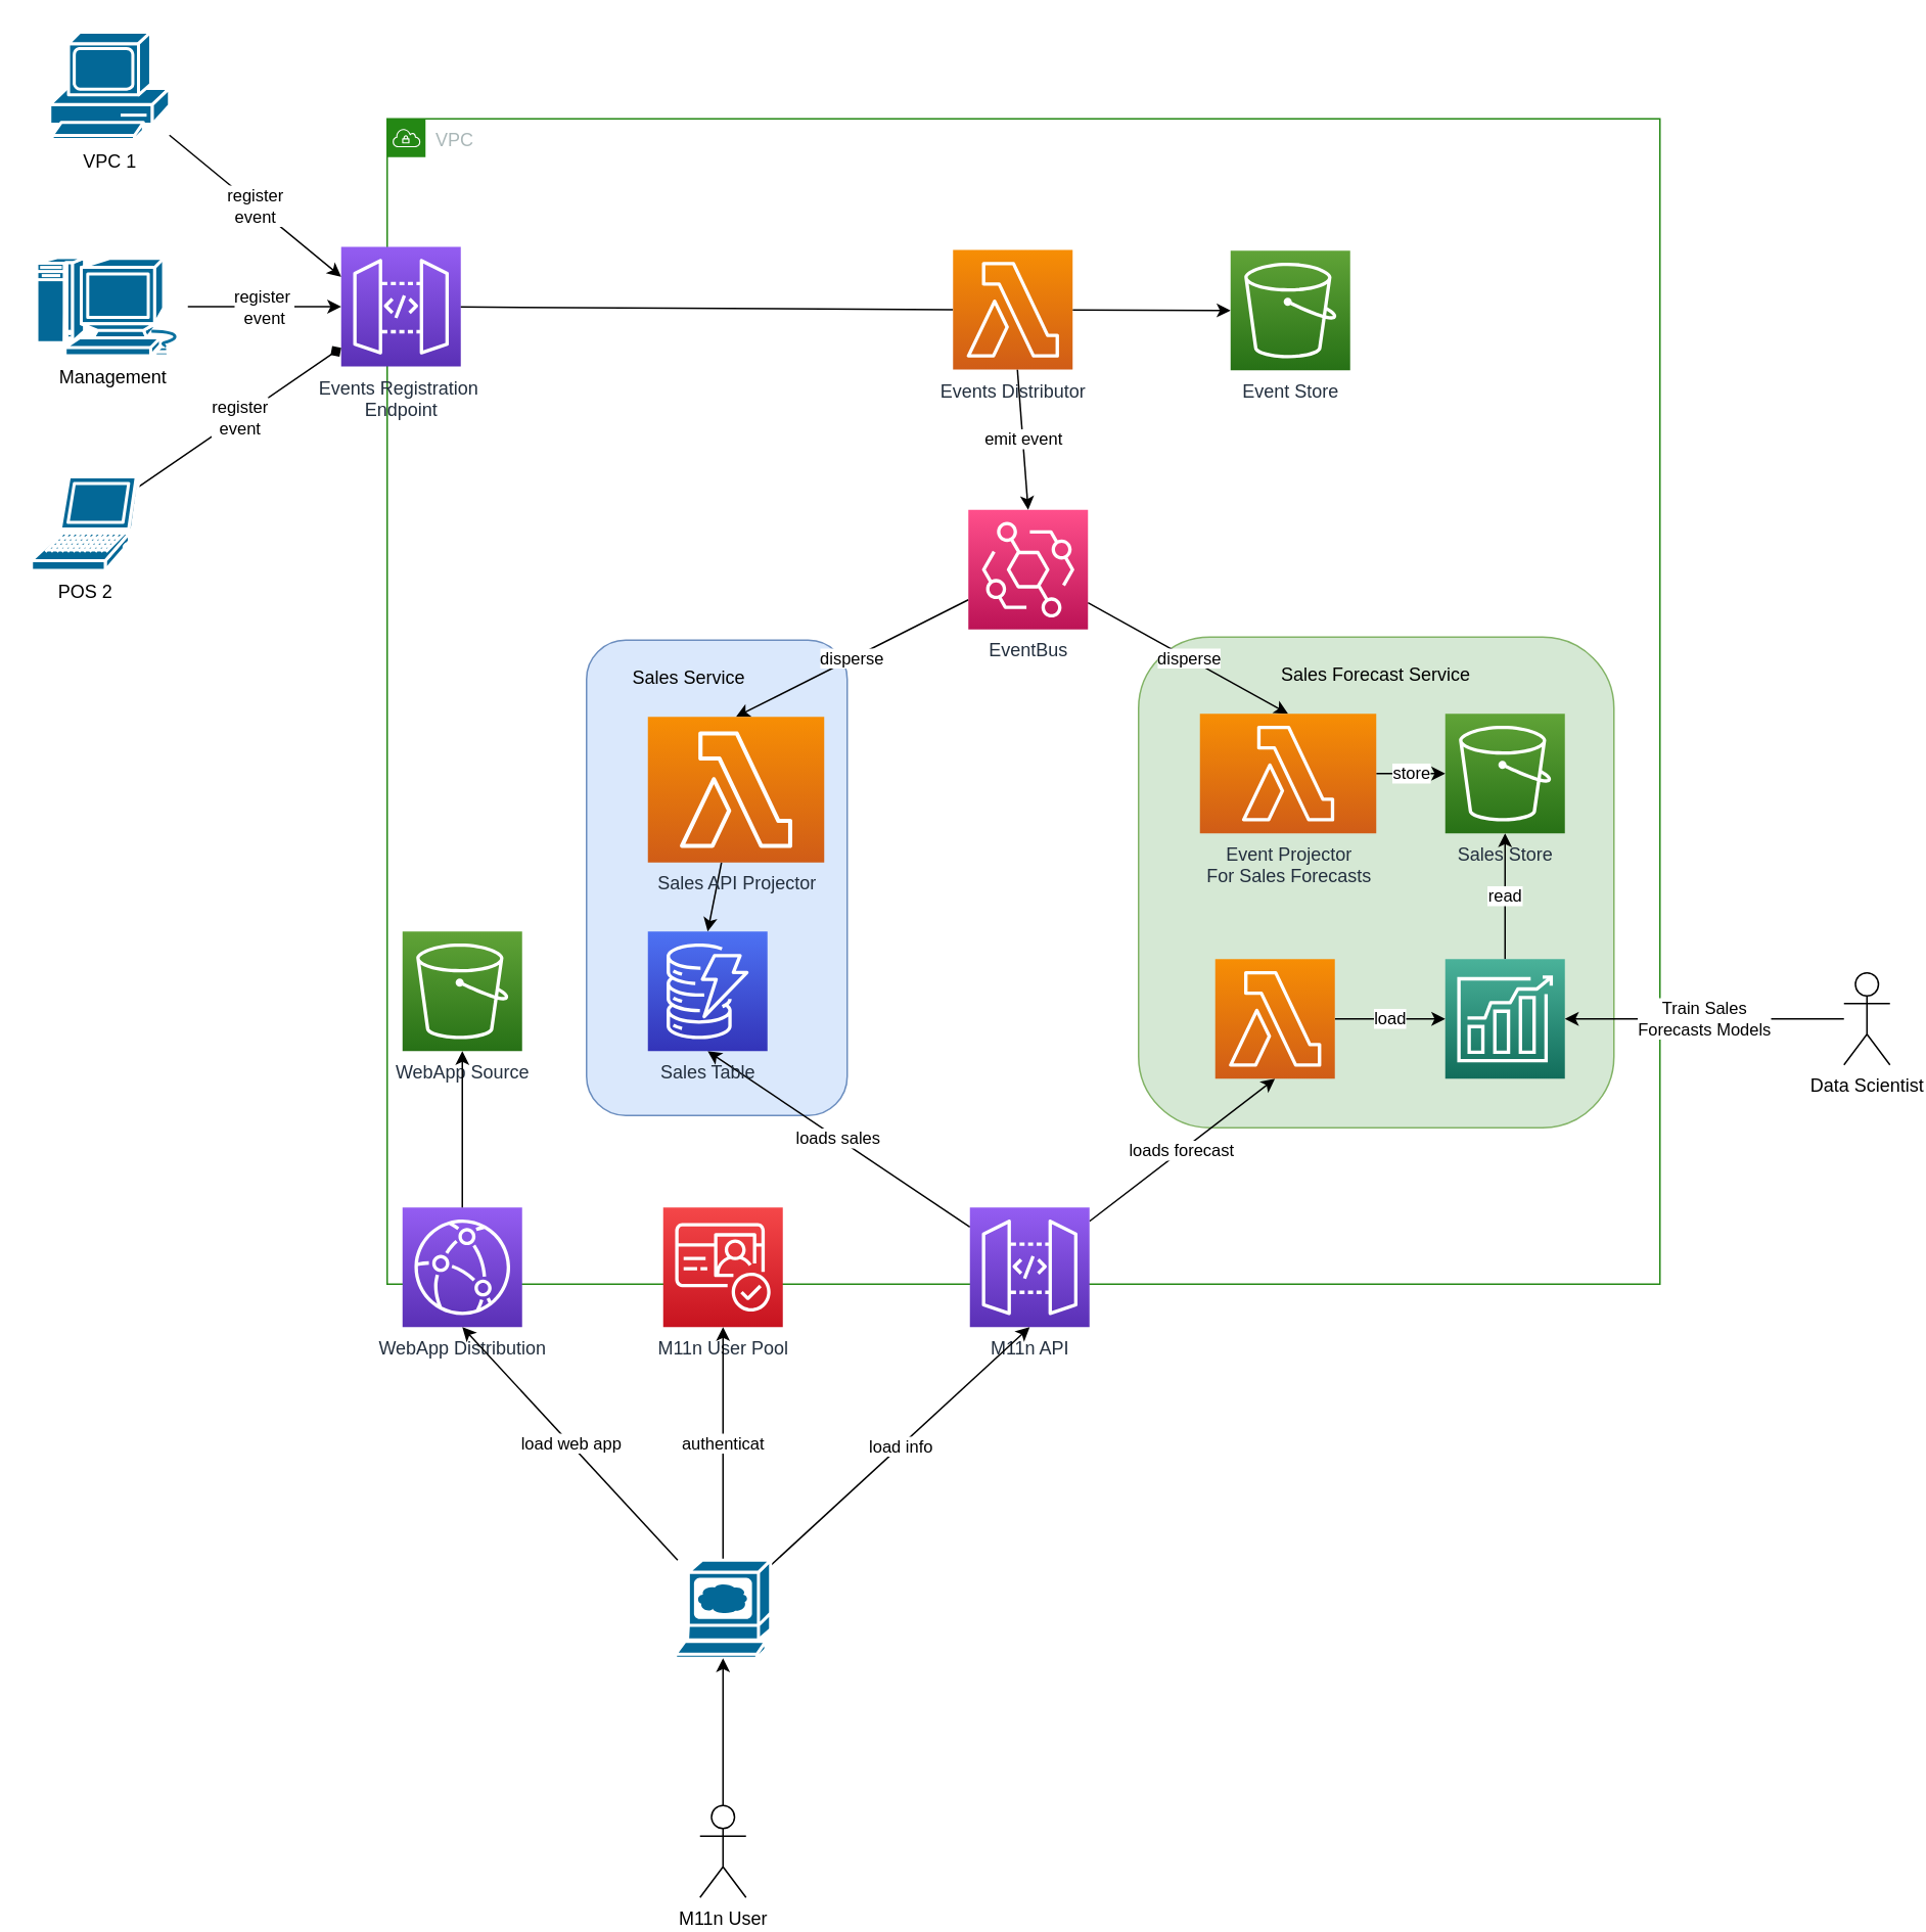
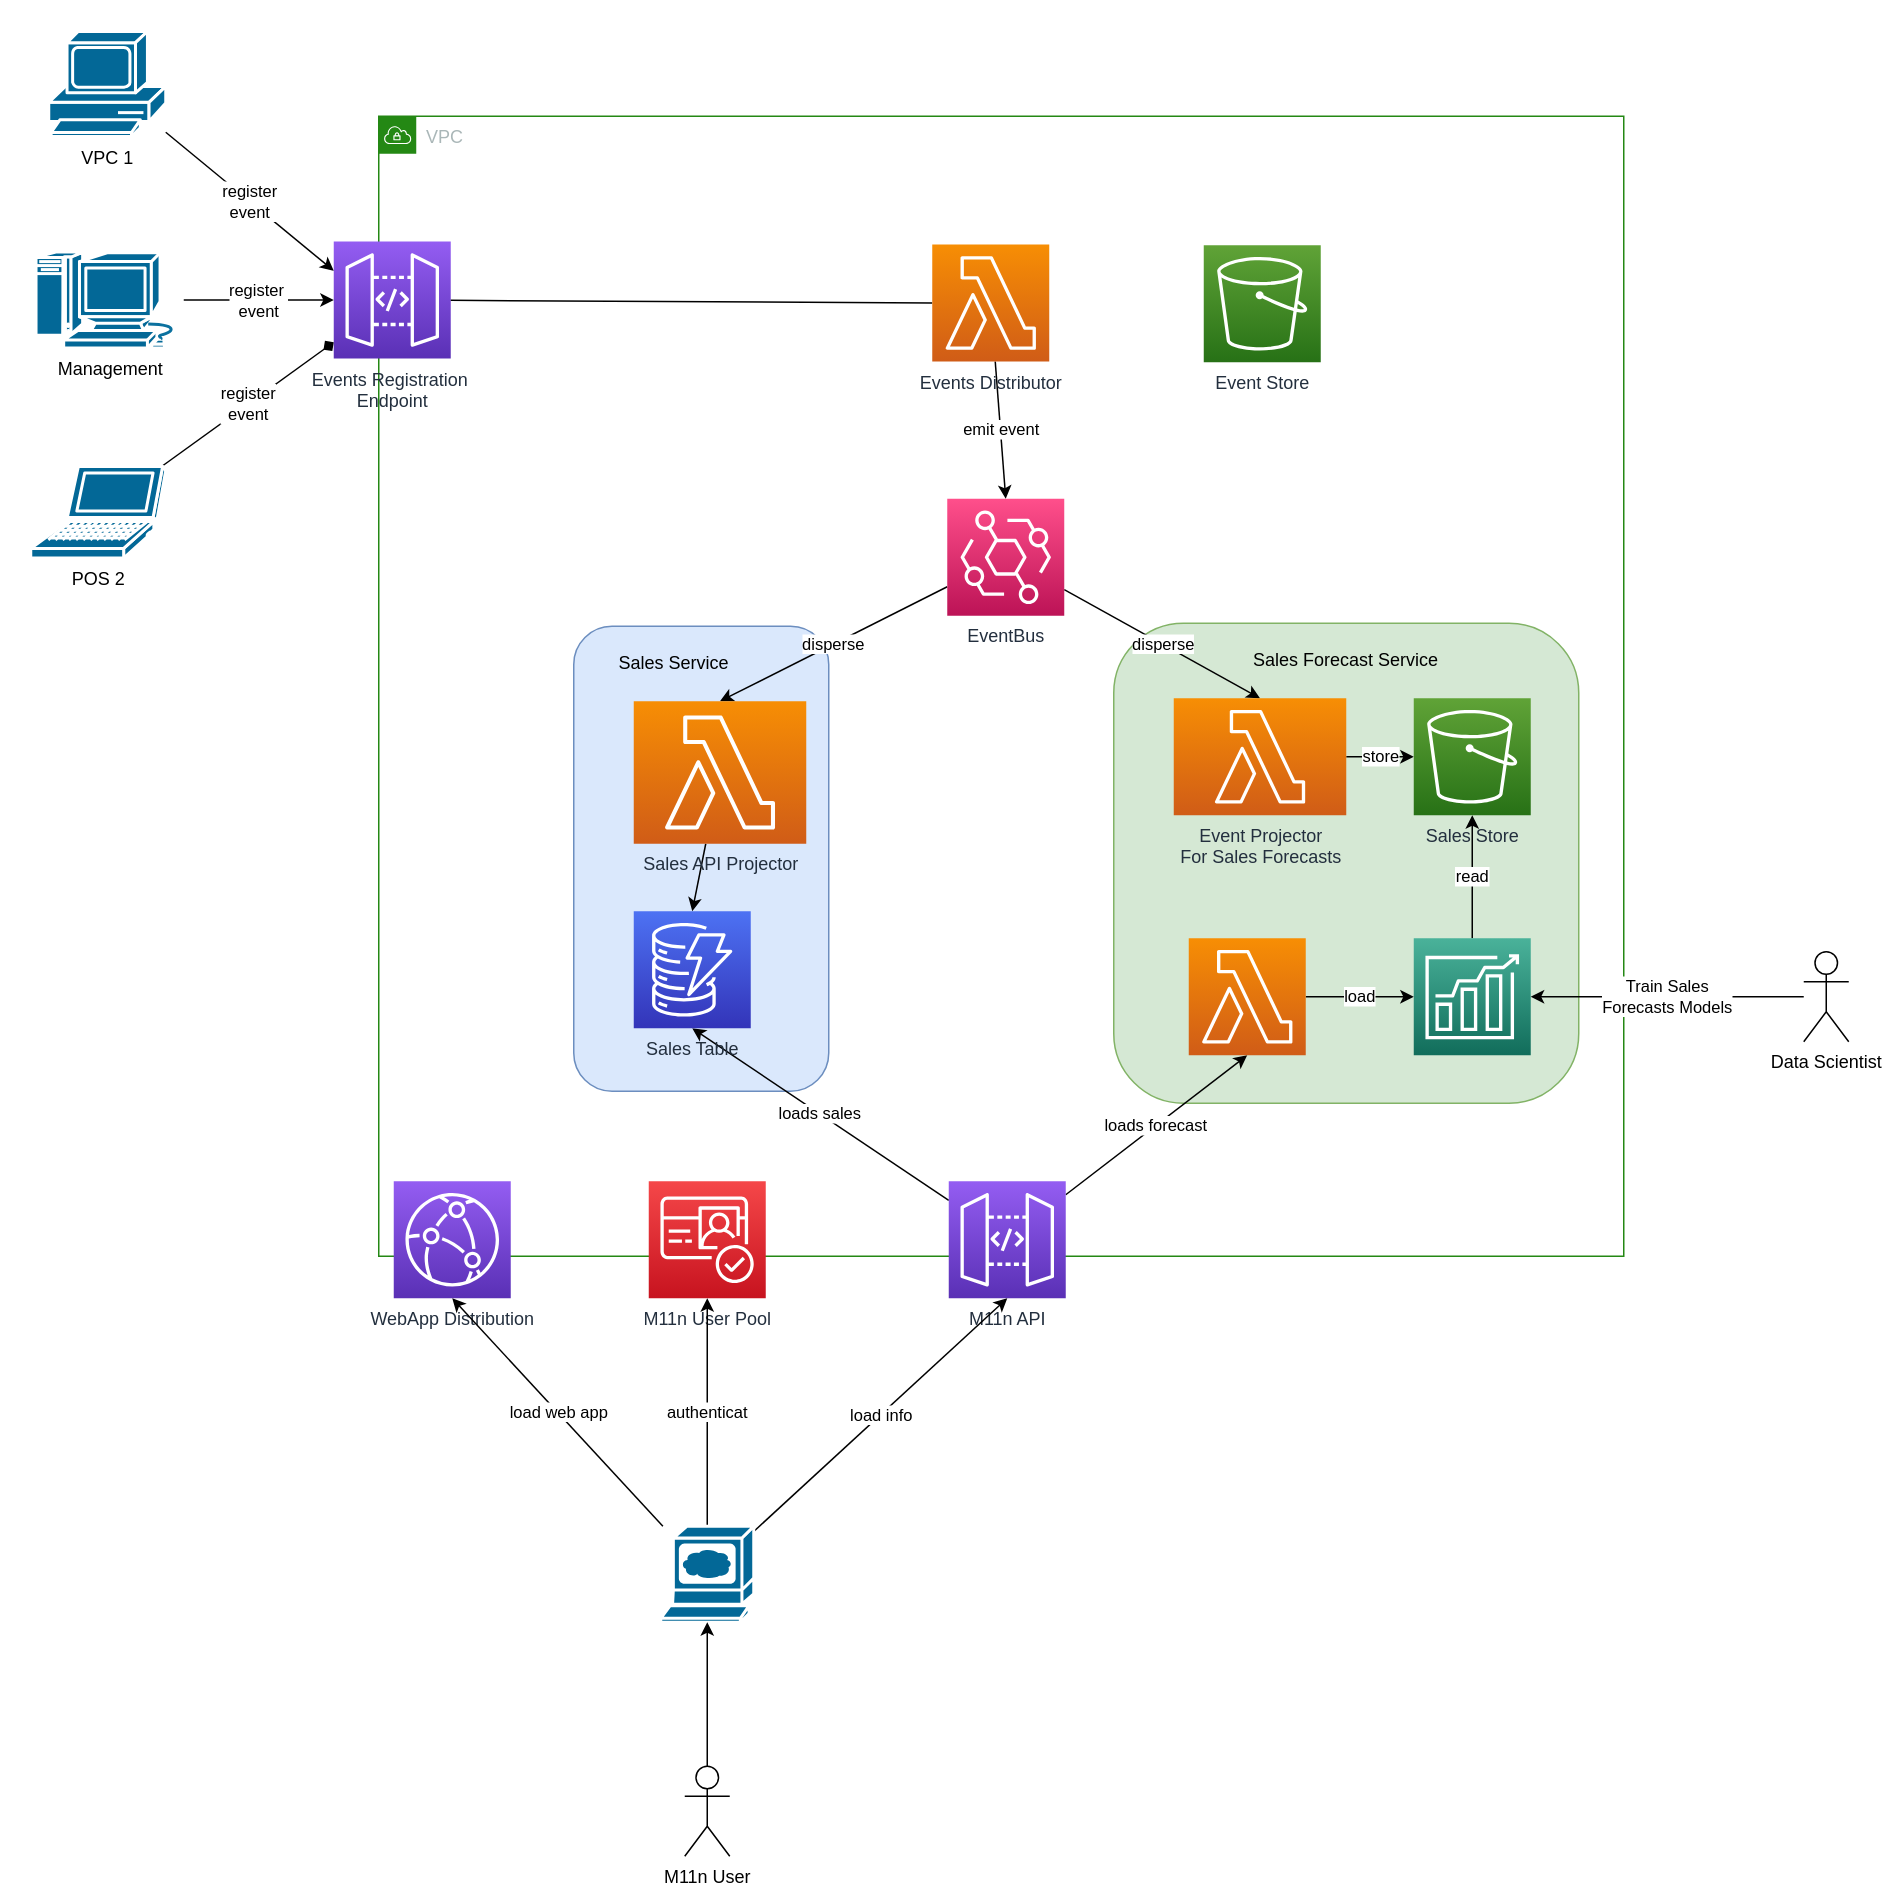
- <mxCell id="21" style="edgeStyle=none;rounded=0;orthogonalLoop=1;jettySize=auto;html=1;entryX=0;entryY=0.5;entryDx=0;entryDy=0;entryPerimeter=0;" edge="1" parent="1" source="23" target="24"><mxGeometry relative="1" as="geometry" /></mxCell>
- <mxCell id="12" value="POS 2" style="shape=mxgraph.cisco.computers_and_peripherals.laptop;html=1;pointerEvents=1;dashed=0;fillColor=#036897;strokeColor=#ffffff;strokeWidth=2;verticalLabelPosition=bottom;verticalAlign=top;align=center;outlineConnect=0;" vertex="1" parent="1"><mxGeometry x="20" y="310.5" width="70" height="61" as="geometry" /></mxCell>
+ <mxCell id="12" value="POS 2" style="shape=mxgraph.cisco.computers_and_peripherals.laptop;html=1;pointerEvents=1;dashed=0;fillColor=#036897;strokeColor=#ffffff;strokeWidth=2;verticalLabelPosition=bottom;verticalAlign=top;align=center;outlineConnect=0;" vertex="1" parent="1"><mxGeometry x="20" y="310.5" width="90" height="61" as="geometry" /></mxCell>
- <mxCell id="3" value="WebApp Source" style="sketch=0;points=[[0,0,0],[0.25,0,0],[0.5,0,0],[0.75,0,0],[1,0,0],[0,1,0],[0.25,1,0],[0.5,1,0],[0.75,1,0],[1,1,0],[0,0.25,0],[0,0.5,0],[0,0.75,0],[1,0.25,0],[1,0.5,0],[1,0.75,0]];outlineConnect=0;fontColor=#232F3E;gradientColor=#60A337;gradientDirection=north;fillColor=#277116;strokeColor=#ffffff;dashed=0;verticalLabelPosition=bottom;verticalAlign=top;align=center;html=1;fontSize=12;fontStyle=0;aspect=fixed;shape=mxgraph.aws4.resourceIcon;resIcon=mxgraph.aws4.s3;" vertex="1" parent="2"><mxGeometry x="10" y="530" width="78" height="78" as="geometry" /></mxCell>
- <mxCell id="6" style="edgeStyle=none;rounded=0;orthogonalLoop=1;jettySize=auto;html=1;entryX=0.5;entryY=1;entryDx=0;entryDy=0;entryPerimeter=0;" edge="1" parent="2" source="5" target="3"><mxGeometry relative="1" as="geometry" /></mxCell>
